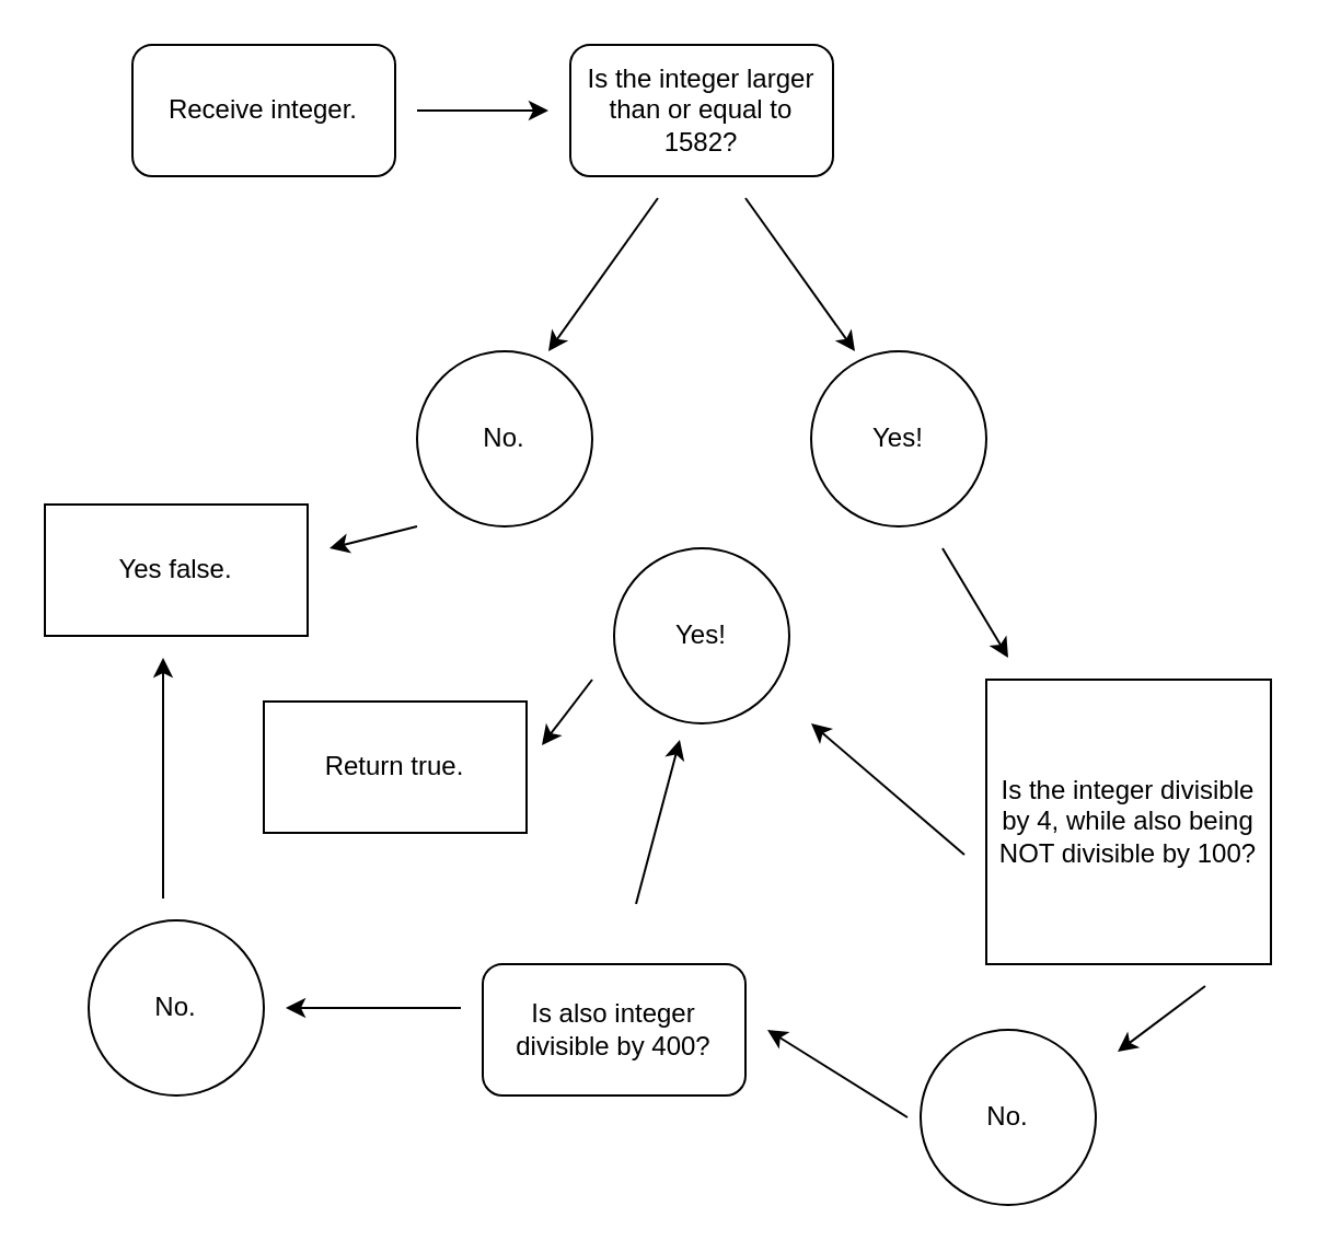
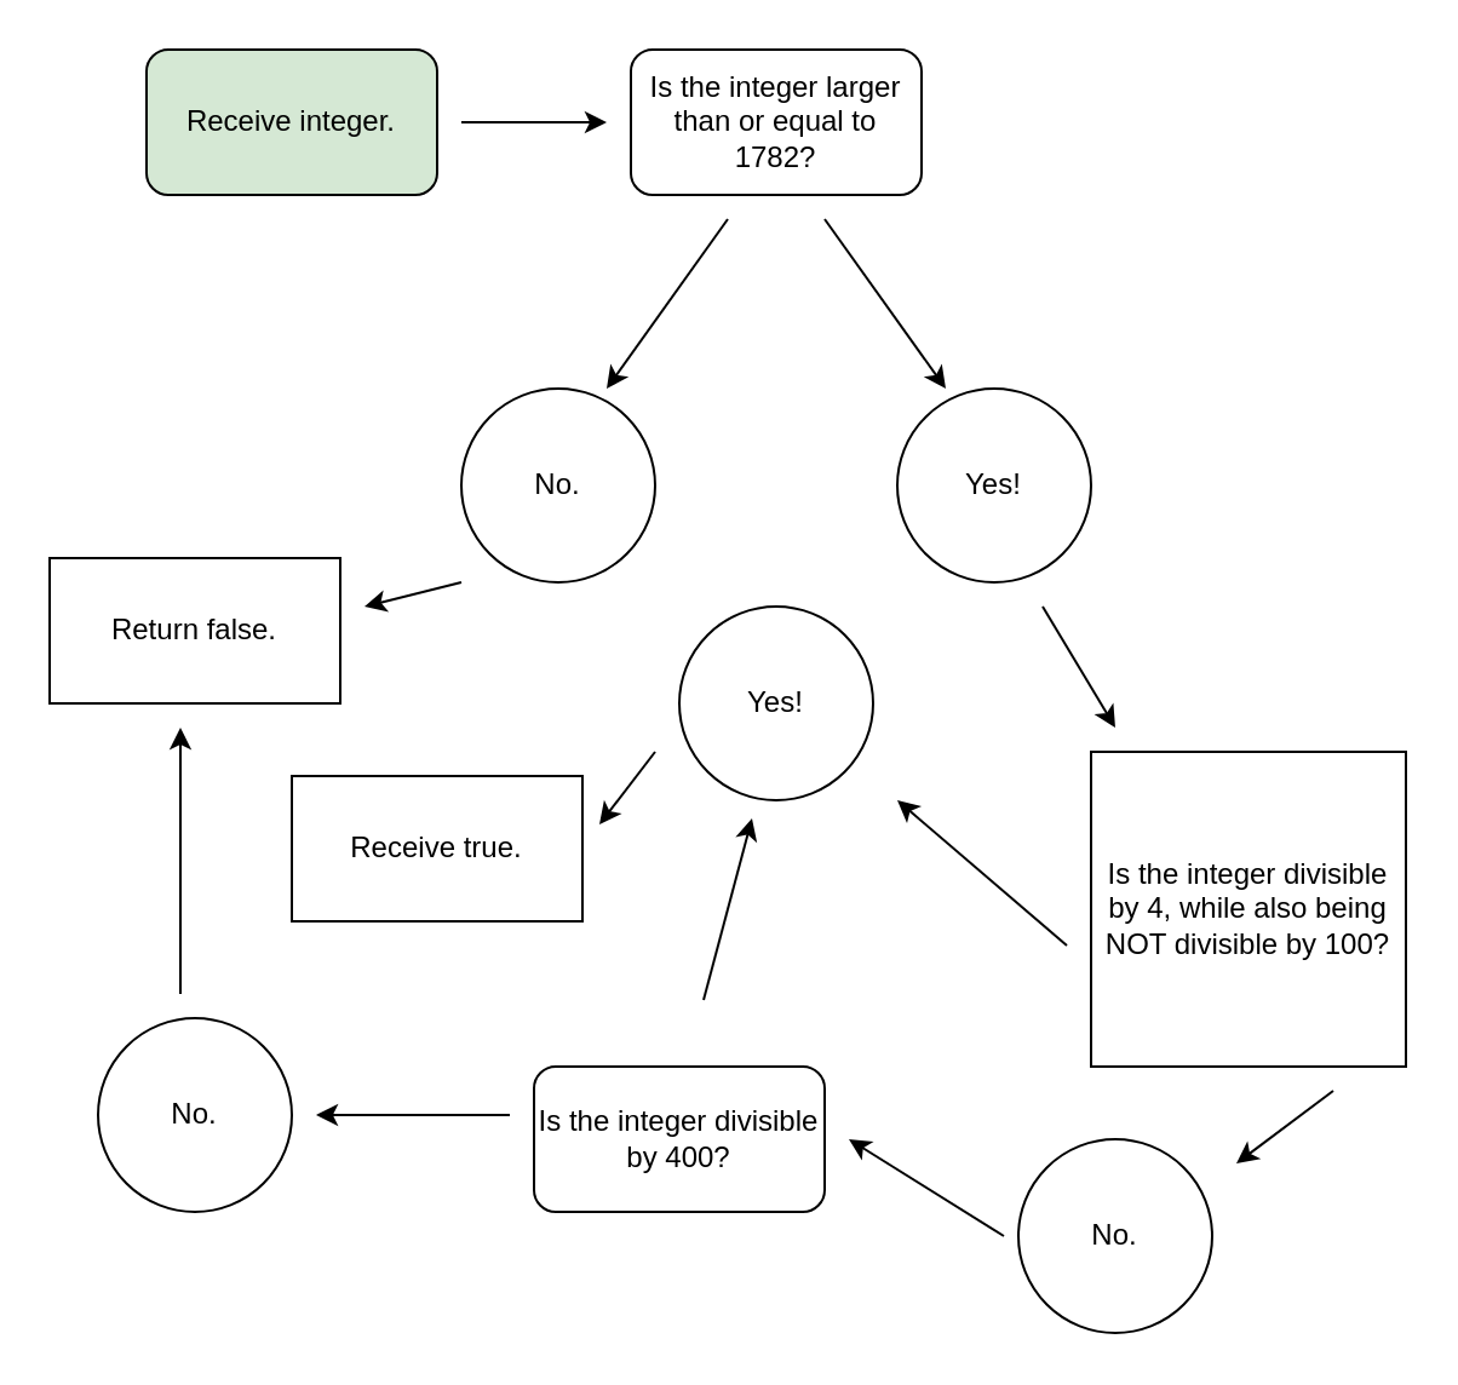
- <mxCell id="2" value="Receive integer." style="rounded=1;whiteSpace=wrap;html=1;" parent="1" vertex="1"><mxGeometry x="60" y="20" width="120" height="60" as="geometry" /></mxCell>
+ <mxCell id="2" value="Receive integer." style="rounded=1;whiteSpace=wrap;html=1;fillColor=#d5e8d4;" parent="1" vertex="1"><mxGeometry x="60" y="20" width="120" height="60" as="geometry" /></mxCell>
- <mxCell id="4" value="Is the integer larger than or equal to 1582?" style="rounded=1;whiteSpace=wrap;html=1;" parent="1" vertex="1"><mxGeometry x="260" y="20" width="120" height="60" as="geometry" /></mxCell>
+ <mxCell id="4" value="Is the integer larger than or equal to 1782?" style="rounded=1;whiteSpace=wrap;html=1;" parent="1" vertex="1"><mxGeometry x="260" y="20" width="120" height="60" as="geometry" /></mxCell>
- <mxCell id="23" value="Yes false." style="rounded=0;whiteSpace=wrap;html=1;" parent="1" vertex="1"><mxGeometry x="20" y="230" width="120" height="60" as="geometry" /></mxCell>
+ <mxCell id="23" value="Return false." style="rounded=0;whiteSpace=wrap;html=1;" parent="1" vertex="1"><mxGeometry x="20" y="230" width="120" height="60" as="geometry" /></mxCell>
- <mxCell id="15" value="Return true." style="rounded=0;whiteSpace=wrap;html=1;" parent="1" vertex="1"><mxGeometry x="120" y="320" width="120" height="60" as="geometry" /></mxCell>
+ <mxCell id="15" value="Receive true." style="rounded=0;whiteSpace=wrap;html=1;" parent="1" vertex="1"><mxGeometry x="120" y="320" width="120" height="60" as="geometry" /></mxCell>
- <mxCell id="19" value="Is also integer divisible by 400?" style="rounded=1;whiteSpace=wrap;html=1;" parent="1" vertex="1"><mxGeometry x="220" y="440" width="120" height="60" as="geometry" /></mxCell>
+ <mxCell id="19" value="Is the integer divisible by 400?" style="rounded=1;whiteSpace=wrap;html=1;" parent="1" vertex="1"><mxGeometry x="220" y="440" width="120" height="60" as="geometry" /></mxCell>
